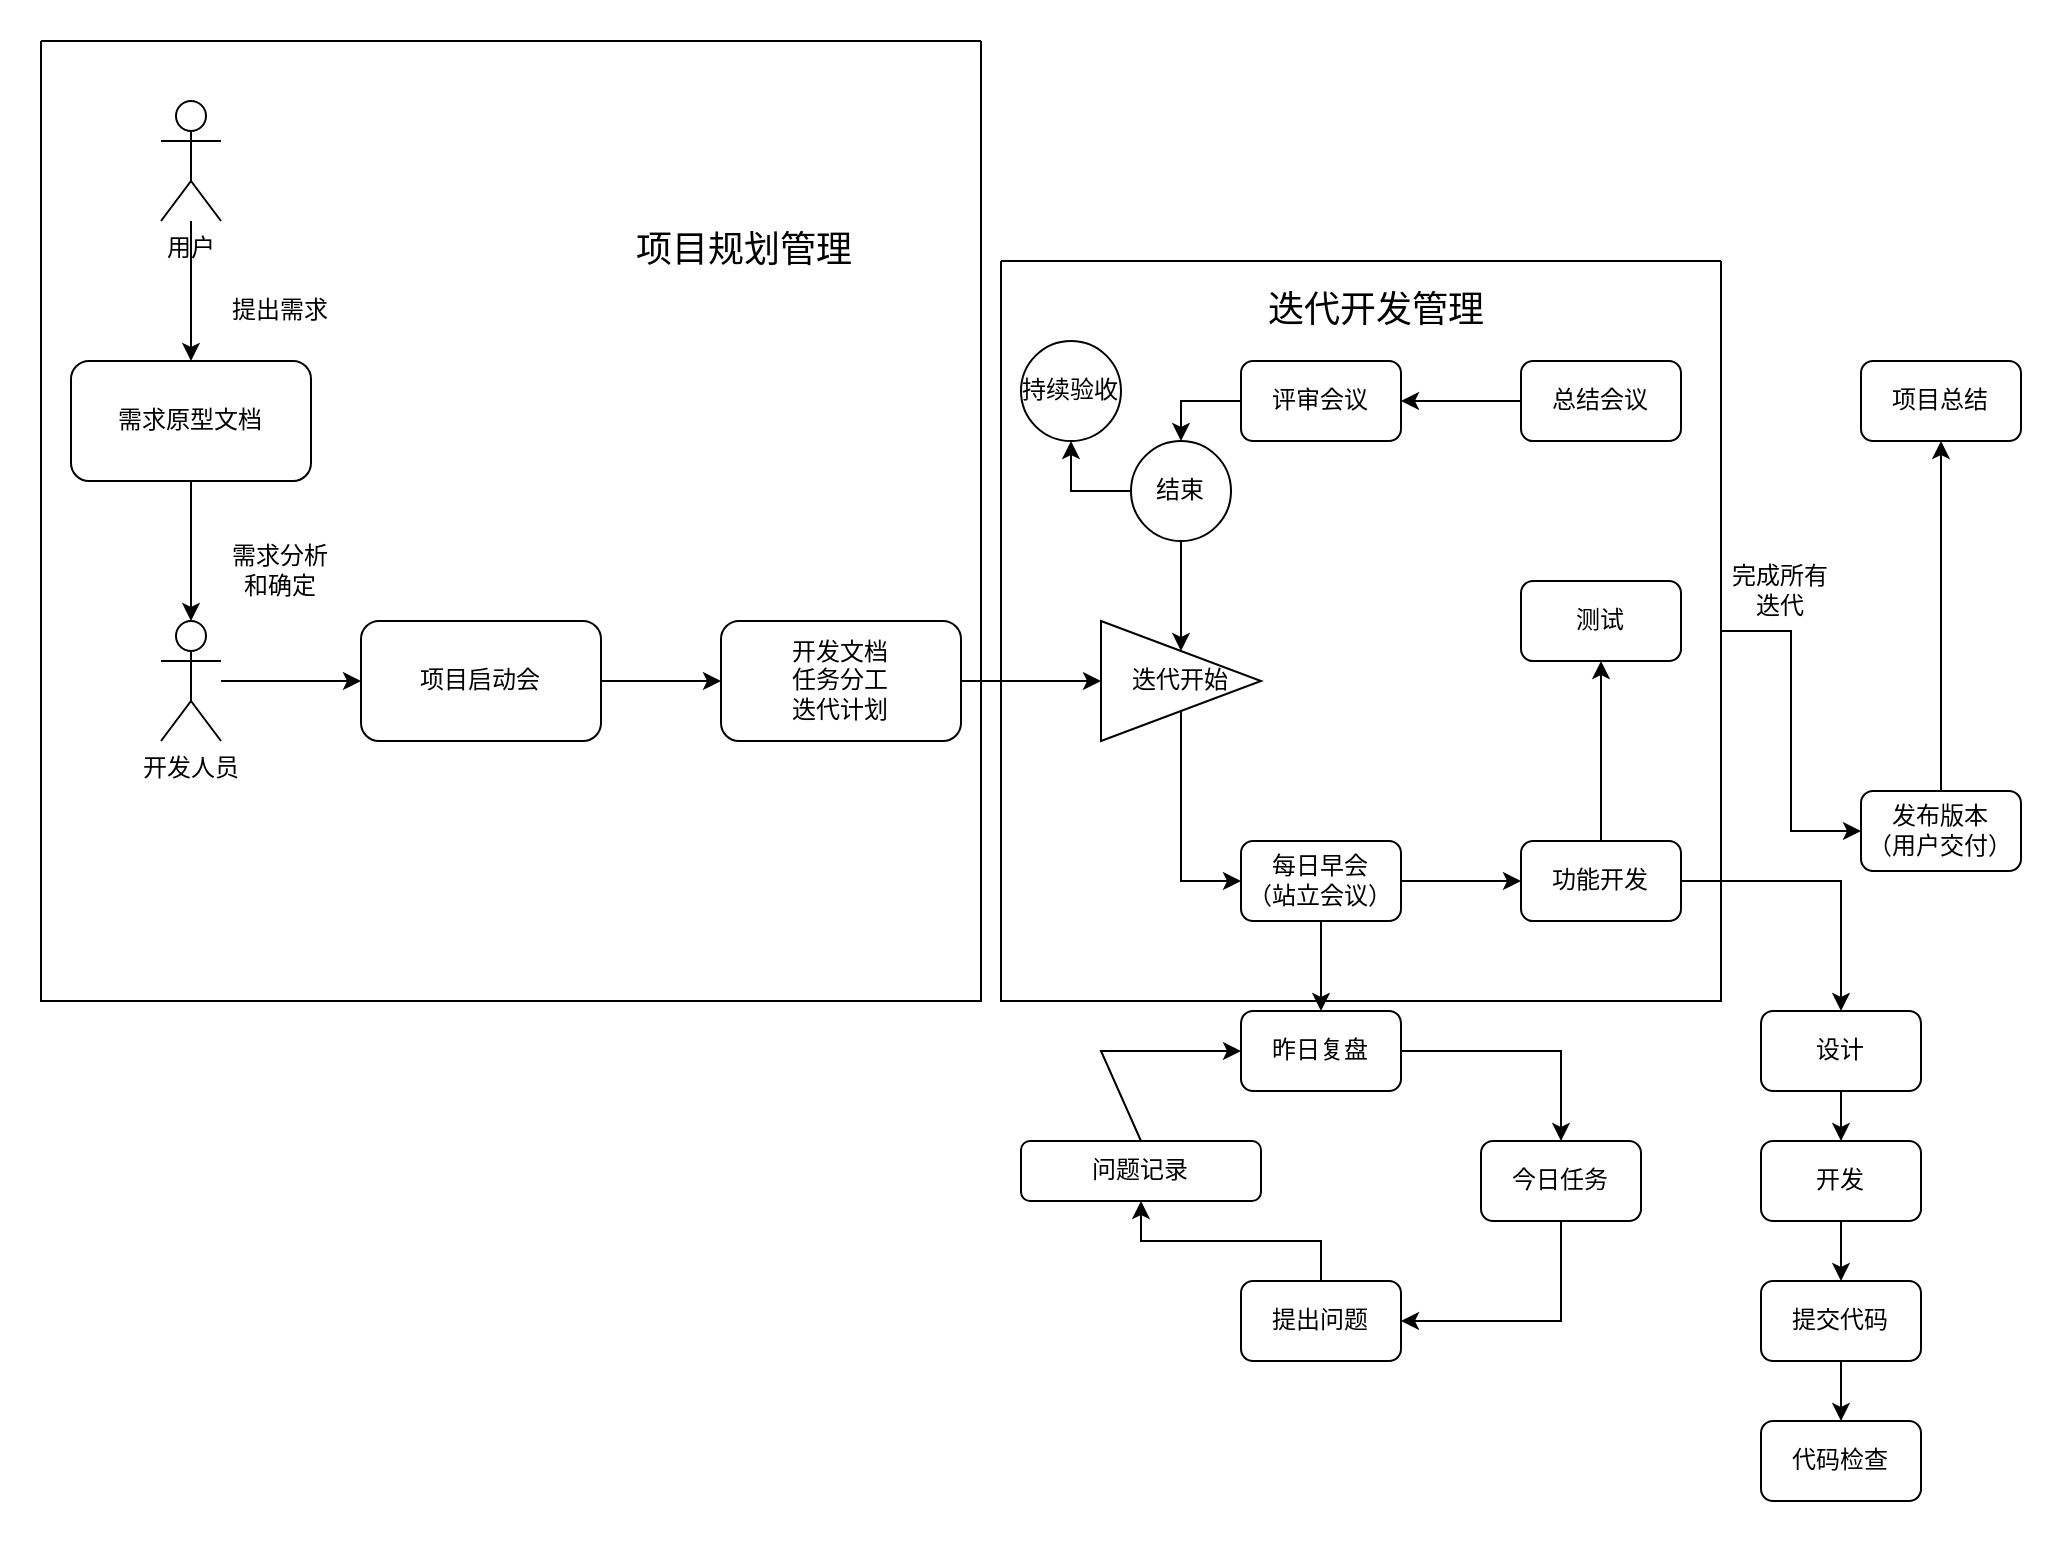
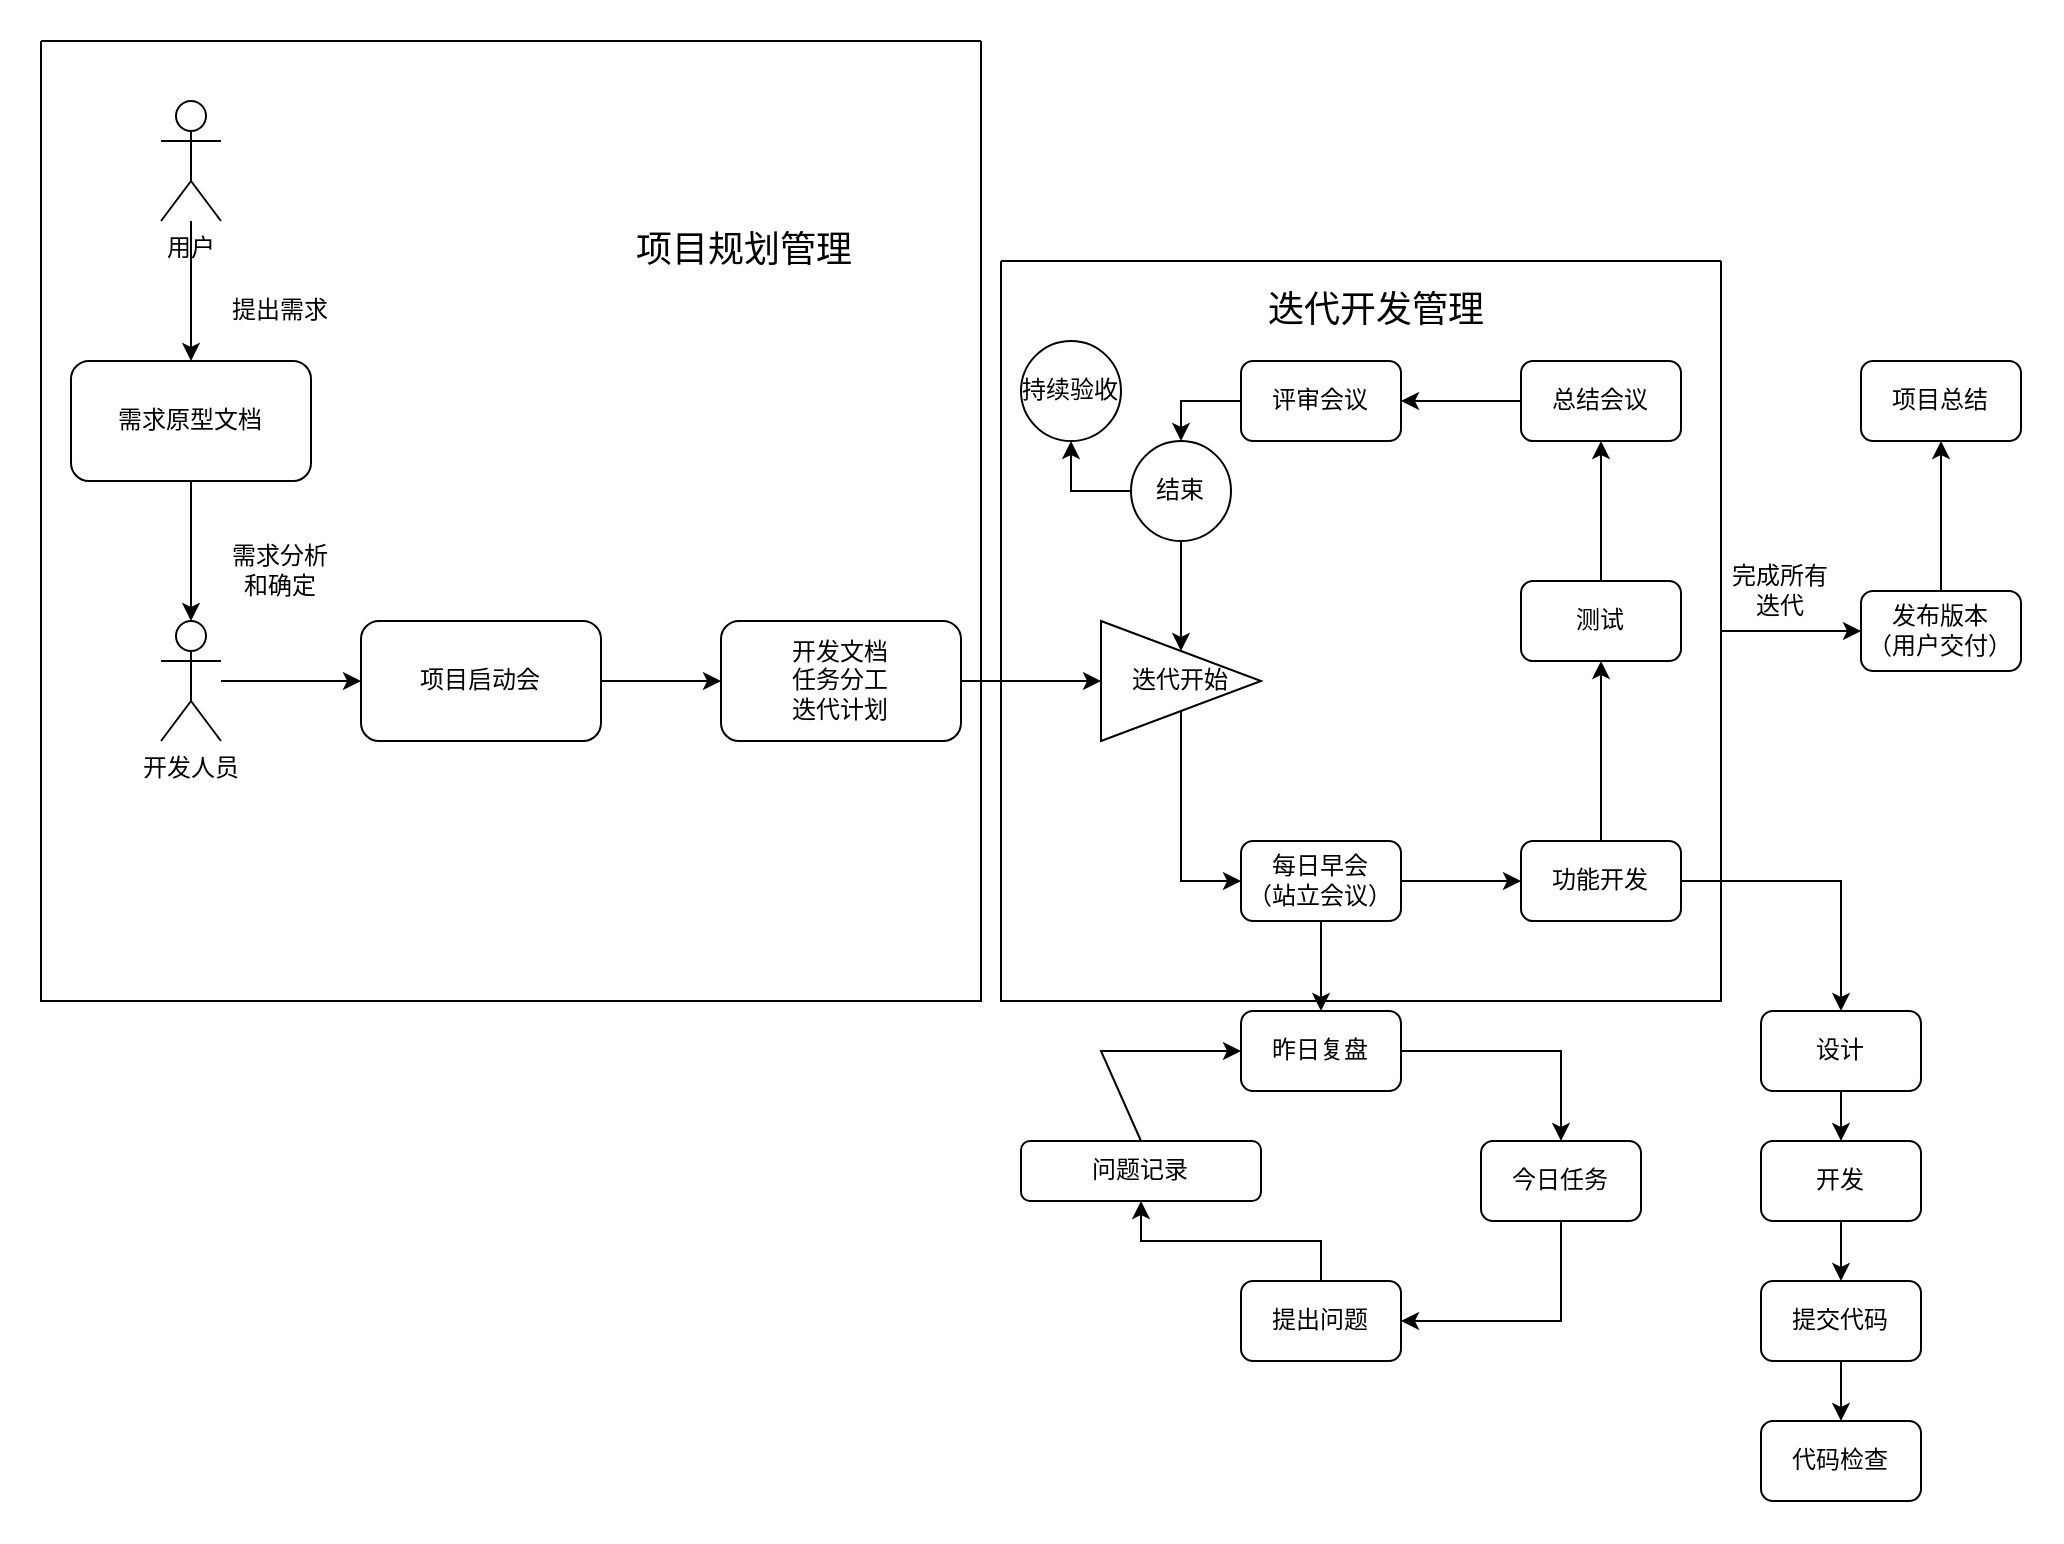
+ <mxCell id="22" style="edgeStyle=orthogonalEdgeStyle;rounded=0;orthogonalLoop=1;jettySize=auto;html=1;entryX=0.5;entryY=1;entryDx=0;entryDy=0;" parent="1" source="23" target="25" edge="1"><mxGeometry relative="1" as="geometry" /></mxCell>
- <mxCell id="54" value="发布版本&lt;br&gt;（用户交付）" style="rounded=1;whiteSpace=wrap;html=1;" parent="1" vertex="1"><mxGeometry x="930" y="395" width="80" height="40" as="geometry" /></mxCell>
+ <mxCell id="54" value="发布版本&lt;br&gt;（用户交付）" style="rounded=1;whiteSpace=wrap;html=1;" parent="1" vertex="1"><mxGeometry x="930" y="295" width="80" height="40" as="geometry" /></mxCell>
